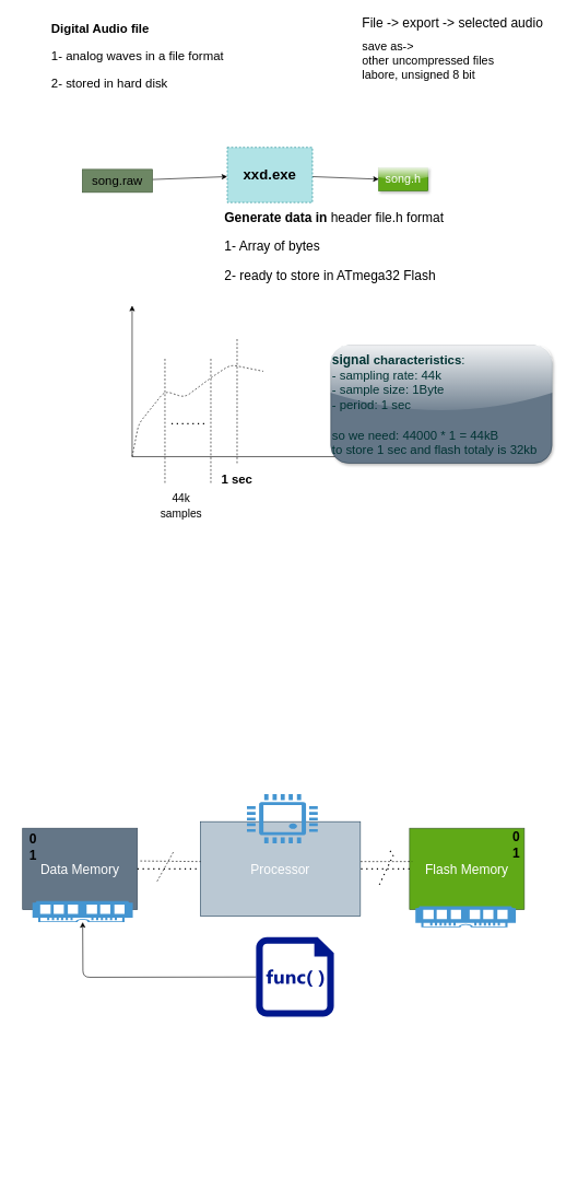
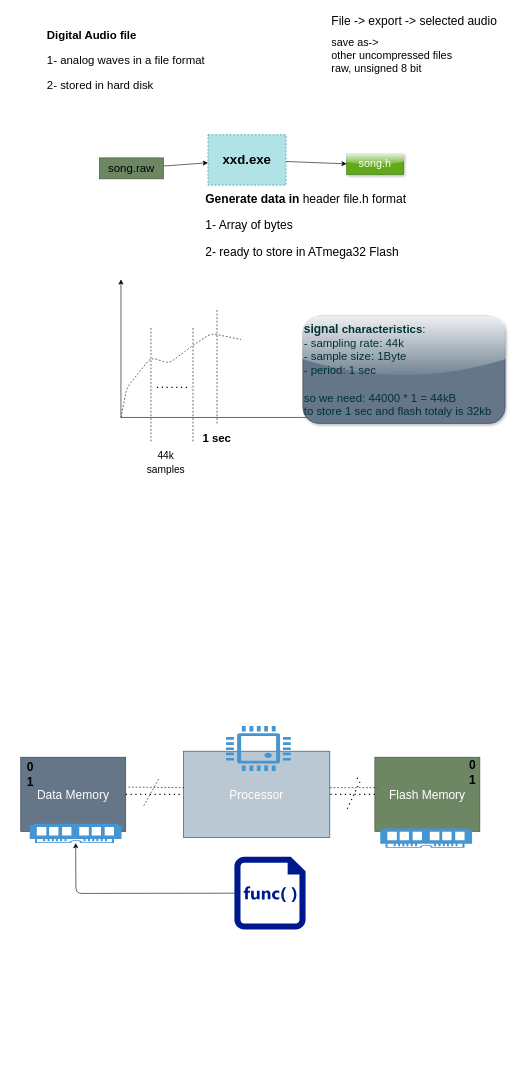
- <mxCell id="8" value="&lt;h1 style=&quot;font-size: 20px;&quot;&gt;&lt;span style=&quot;font-weight: normal;&quot;&gt;File -&amp;gt; export -&amp;gt; selected audio&lt;/span&gt;&lt;/h1&gt;&lt;h1 style=&quot;font-size: 20px;&quot;&gt;&lt;div style=&quot;font-size: 18px; font-weight: 400;&quot;&gt;&lt;span style=&quot;&quot;&gt;&#09;&lt;/span&gt;save as-&amp;gt;&amp;nbsp;&lt;/div&gt;&lt;div style=&quot;font-size: 18px; font-weight: 400;&quot;&gt;&lt;span style=&quot;&quot;&gt;&#09;&lt;/span&gt;&lt;span style=&quot;&quot;&gt;&#09;&lt;/span&gt;other uncompressed files&lt;br&gt;&lt;/div&gt;&lt;div style=&quot;font-size: 18px; font-weight: 400;&quot;&gt;&lt;span style=&quot;&quot;&gt;&#09;&lt;/span&gt;&lt;span style=&quot;&quot;&gt;&#09;&lt;/span&gt;labore, unsigned 8 bit&lt;/div&gt;&lt;/h1&gt;" style="text;html=1;strokeColor=none;fillColor=none;spacing=5;spacingTop=-20;whiteSpace=wrap;overflow=hidden;rounded=0;fontSize=18;" parent="1" vertex="1"><mxGeometry x="547" y="20" width="292" height="125" as="geometry" /></mxCell>
+ <mxCell id="8" value="&lt;h1 style=&quot;font-size: 20px;&quot;&gt;&lt;span style=&quot;font-weight: normal;&quot;&gt;File -&amp;gt; export -&amp;gt; selected audio&lt;/span&gt;&lt;/h1&gt;&lt;h1 style=&quot;font-size: 20px;&quot;&gt;&lt;div style=&quot;font-size: 18px; font-weight: 400;&quot;&gt;&lt;span style=&quot;&quot;&gt;&#09;&lt;/span&gt;save as-&amp;gt;&amp;nbsp;&lt;/div&gt;&lt;div style=&quot;font-size: 18px; font-weight: 400;&quot;&gt;&lt;span style=&quot;&quot;&gt;&#09;&lt;/span&gt;&lt;span style=&quot;&quot;&gt;&#09;&lt;/span&gt;other uncompressed files&lt;br&gt;&lt;/div&gt;&lt;div style=&quot;font-size: 18px; font-weight: 400;&quot;&gt;&lt;span style=&quot;&quot;&gt;&#09;&lt;/span&gt;&lt;span style=&quot;&quot;&gt;&#09;&lt;/span&gt;raw, unsigned 8 bit&lt;/div&gt;&lt;/h1&gt;" style="text;html=1;strokeColor=none;fillColor=none;spacing=5;spacingTop=-20;whiteSpace=wrap;overflow=hidden;rounded=0;fontSize=18;" parent="1" vertex="1"><mxGeometry x="547" y="20" width="292" height="125" as="geometry" /></mxCell>
- <mxCell id="7" value="&lt;h1 style=&quot;font-size: 19px;&quot;&gt;&lt;font style=&quot;font-size: 19px;&quot;&gt;Digital Audio file&lt;/font&gt;&lt;/h1&gt;&lt;p style=&quot;font-size: 19px;&quot;&gt;&lt;font style=&quot;font-size: 19px;&quot;&gt;1- analog waves in a file format&lt;/font&gt;&lt;/p&gt;&lt;p style=&quot;font-size: 19px;&quot;&gt;&lt;font style=&quot;font-size: 19px;&quot;&gt;2- stored in hard disk&lt;/font&gt;&lt;/p&gt;" style="text;html=1;strokeColor=none;fillColor=none;spacing=5;spacingTop=-20;whiteSpace=wrap;overflow=hidden;rounded=0;fontSize=18;" parent="1" vertex="1"><mxGeometry x="73" y="30" width="300" height="120" as="geometry" /></mxCell>
+ <mxCell id="7" value="&lt;h1 style=&quot;font-size: 19px;&quot;&gt;&lt;font style=&quot;font-size: 19px;&quot;&gt;Digital Audio file&lt;/font&gt;&lt;/h1&gt;&lt;p style=&quot;font-size: 19px;&quot;&gt;&lt;font style=&quot;font-size: 19px;&quot;&gt;1- analog waves in a file format&lt;/font&gt;&lt;/p&gt;&lt;p style=&quot;font-size: 19px;&quot;&gt;&lt;font style=&quot;font-size: 19px;&quot;&gt;2- stored in hard disk&lt;/font&gt;&lt;/p&gt;" style="text;html=1;strokeColor=none;fillColor=none;spacing=5;spacingTop=-20;whiteSpace=wrap;overflow=hidden;rounded=0;fontSize=18;" parent="1" vertex="1"><mxGeometry x="73" y="45" width="300" height="120" as="geometry" /></mxCell>
- <mxCell id="6" value="song.h" style="text;html=1;align=center;verticalAlign=middle;whiteSpace=wrap;rounded=0;fontSize=18;shadow=1;glass=1;fillColor=#60a917;strokeColor=#2D7600;fontColor=#ffffff;" parent="1" vertex="1"><mxGeometry x="577" y="255" width="75" height="35" as="geometry" /></mxCell>
+ <mxCell id="6" value="song.h" style="text;html=1;align=center;verticalAlign=middle;whiteSpace=wrap;rounded=0;fontSize=18;shadow=1;glass=1;fillColor=#60a917;strokeColor=#2D7600;fontColor=#ffffff;" parent="1" vertex="1"><mxGeometry x="577" y="255" width="95" height="35" as="geometry" /></mxCell>
- <mxCell id="5" value="&lt;span style=&quot;color: rgb(0, 0, 0); font-size: 19px;&quot;&gt;song.raw&lt;/span&gt;" style="text;html=1;strokeColor=#3A5431;fillColor=#6d8764;align=center;verticalAlign=middle;whiteSpace=wrap;rounded=0;fontSize=18;fontColor=#ffffff;" parent="1" vertex="1"><mxGeometry x="125" y="257.5" width="107" height="35" as="geometry" /></mxCell>
+ <mxCell id="5" value="&lt;span style=&quot;color: rgb(0, 0, 0); font-size: 19px;&quot;&gt;song.raw&lt;/span&gt;" style="text;html=1;strokeColor=#3A5431;fillColor=#6d8764;align=center;verticalAlign=middle;whiteSpace=wrap;rounded=0;fontSize=18;fontColor=#ffffff;" parent="1" vertex="1"><mxGeometry x="165" y="262.5" width="107" height="35" as="geometry" /></mxCell>
- <mxCell id="27" value="&lt;font color=&quot;#ffffff&quot;&gt;Flash Memory&lt;/font&gt;" style="rounded=0;whiteSpace=wrap;html=1;shadow=0;glass=0;sketch=0;fontSize=20;fontColor=#ffffff;fillColor=#60a917;strokeColor=#3A5431;" parent="1" vertex="1"><mxGeometry x="624" y="1261" width="175" height="124" as="geometry" /></mxCell>
+ <mxCell id="27" value="&lt;font color=&quot;#ffffff&quot;&gt;Flash Memory&lt;/font&gt;" style="rounded=0;whiteSpace=wrap;html=1;shadow=0;glass=0;sketch=0;fontSize=20;fontColor=#ffffff;fillColor=#6d8764;strokeColor=#3A5431;" parent="1" vertex="1"><mxGeometry x="624" y="1261" width="175" height="124" as="geometry" /></mxCell>
